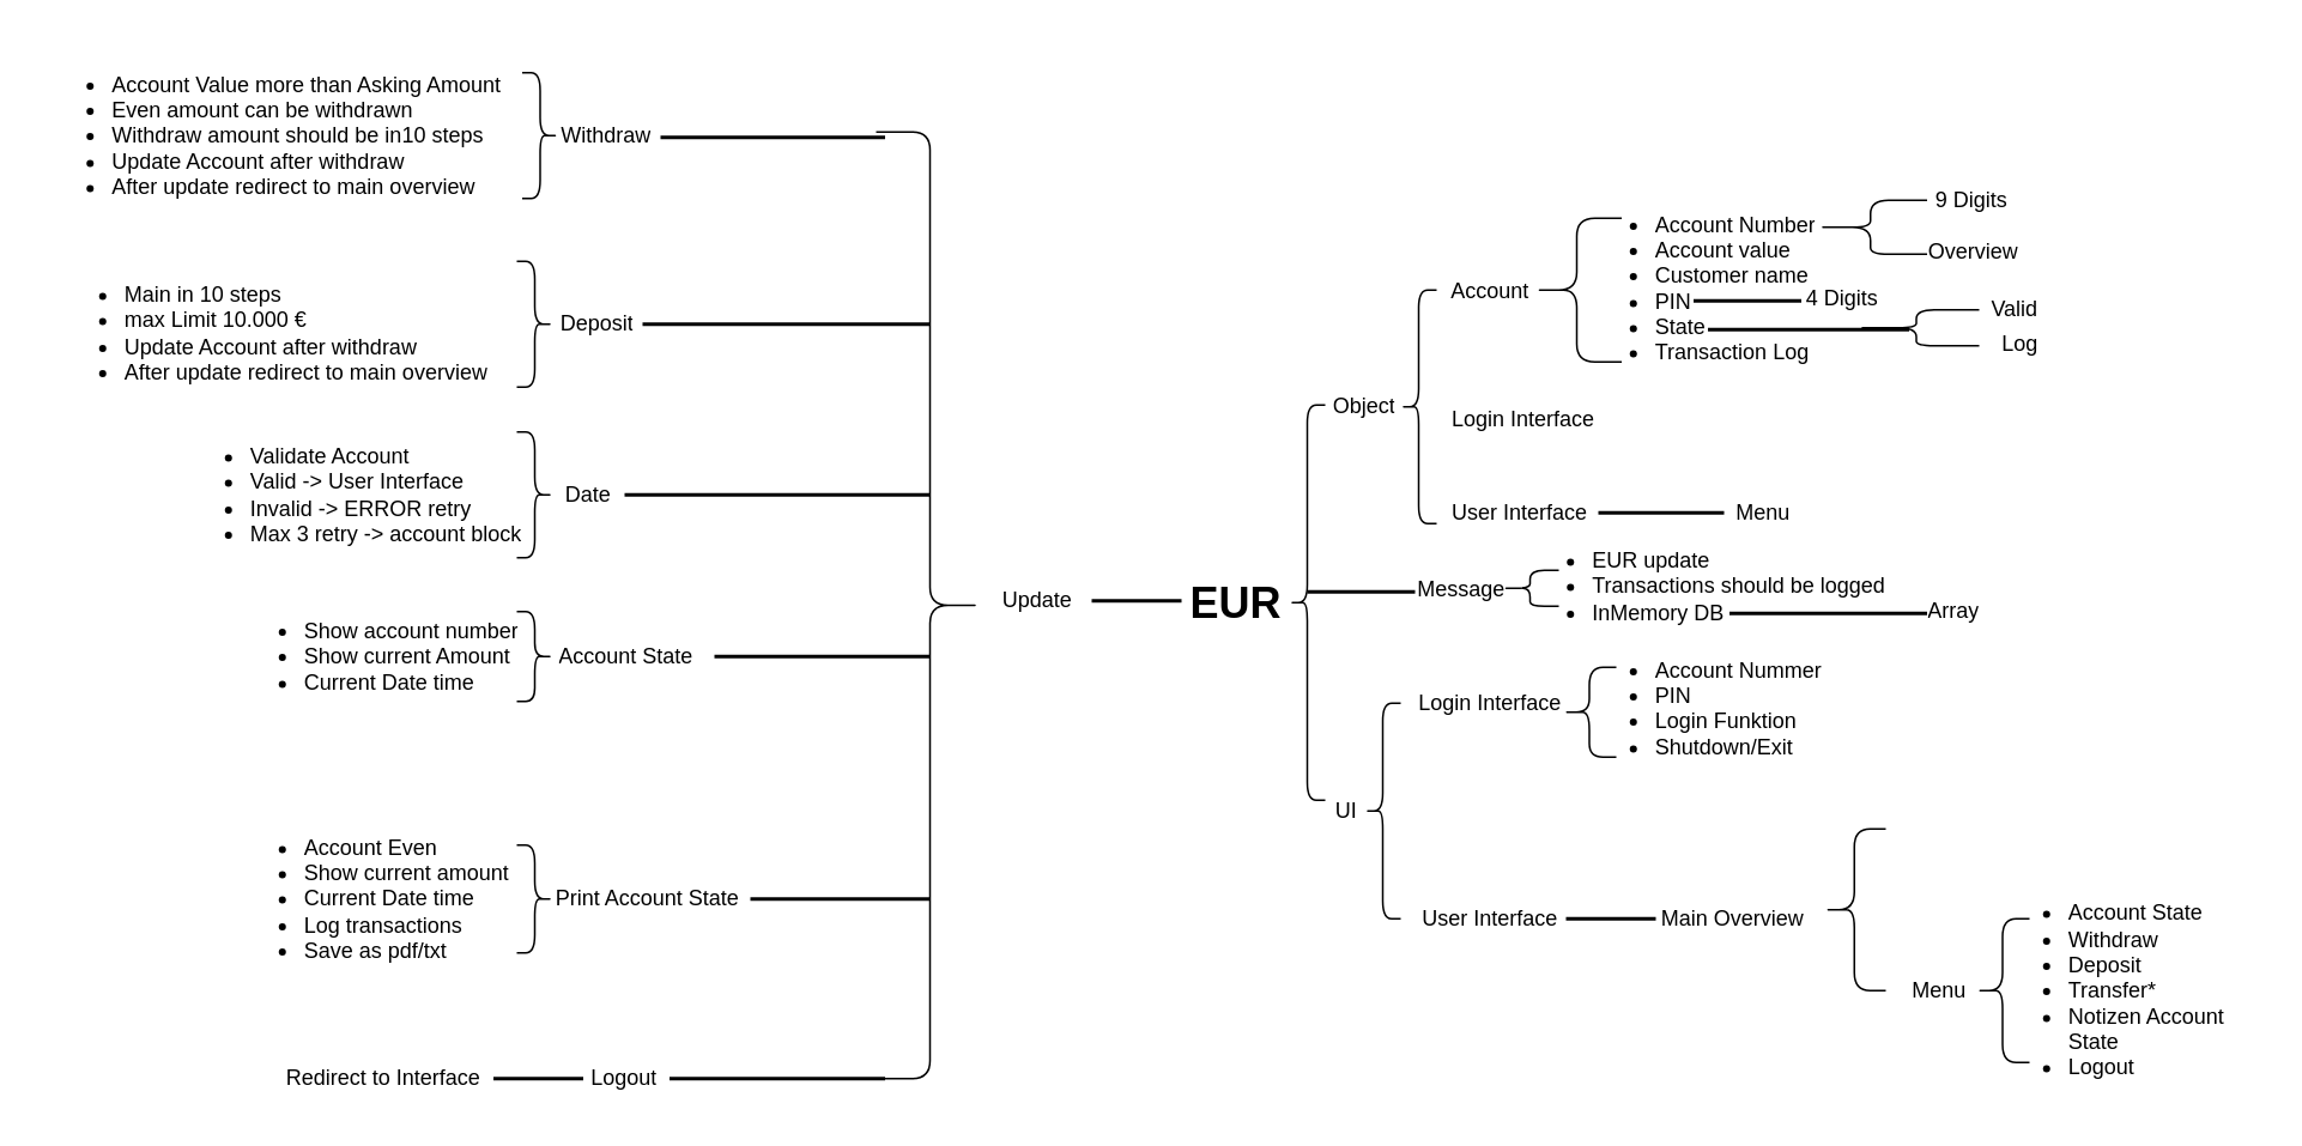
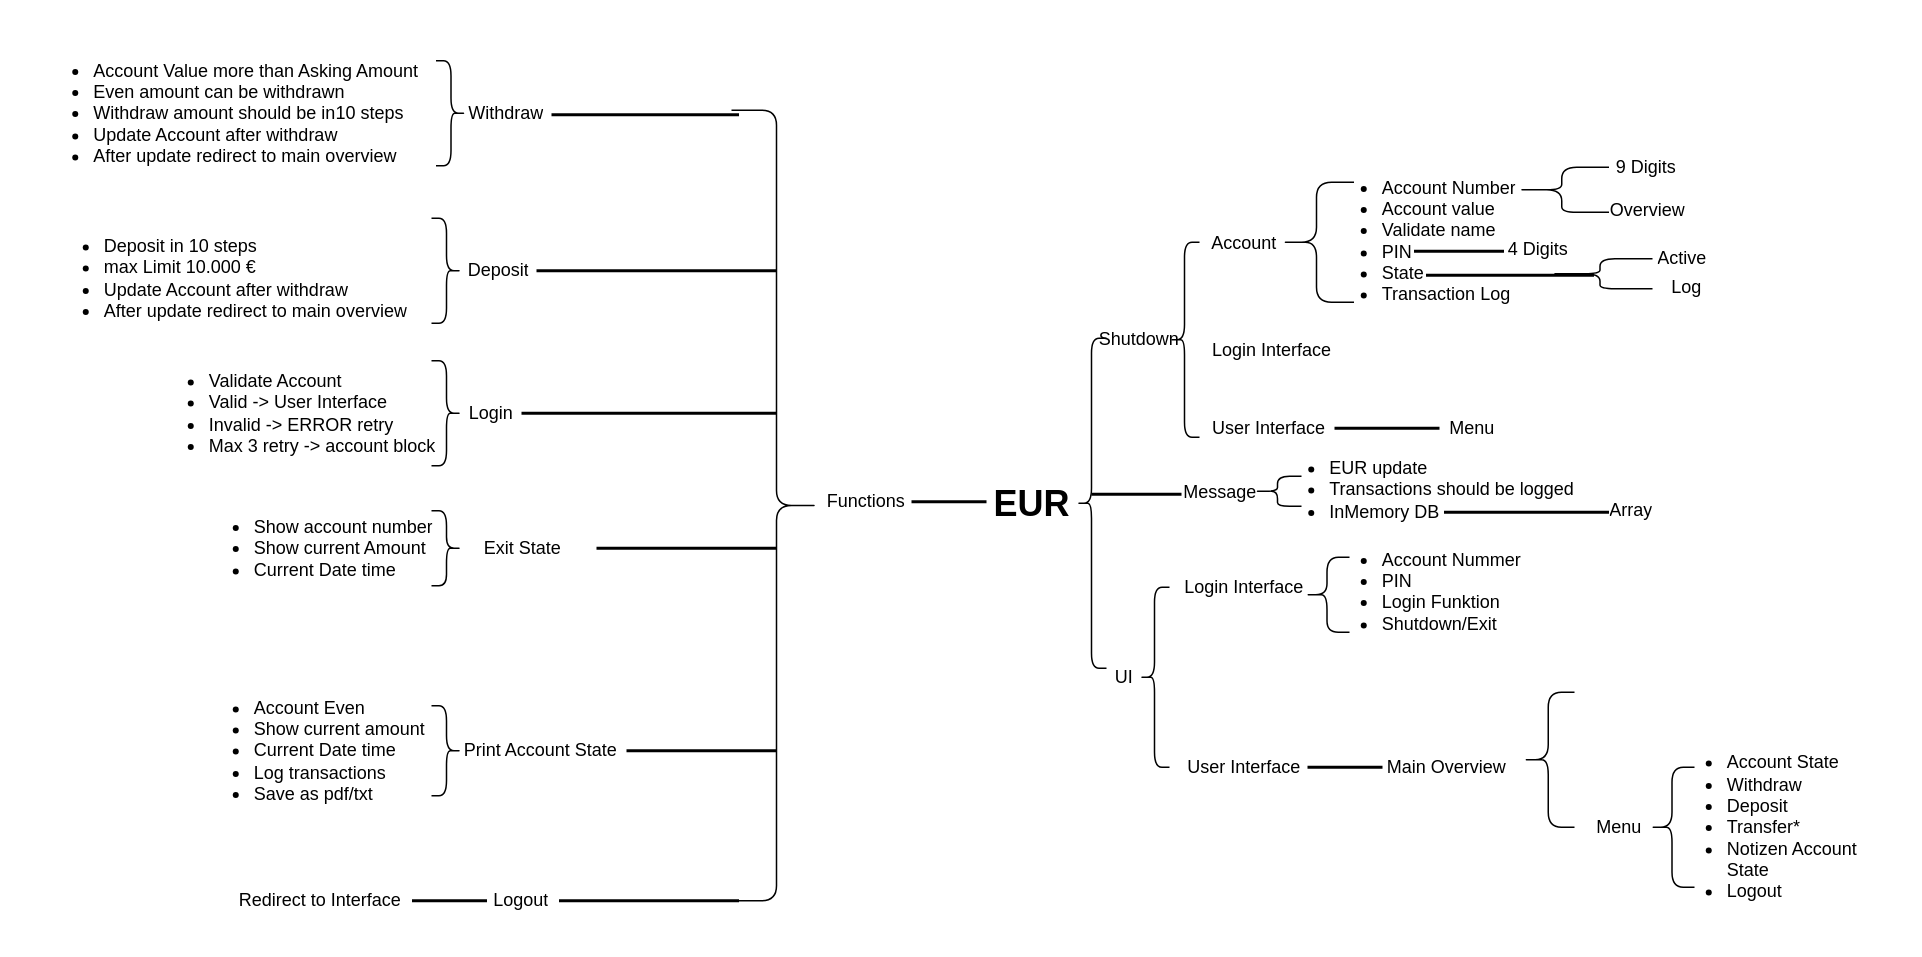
- <mxCell id="28" value="&lt;ul&gt;&lt;li&gt;Account Number&lt;/li&gt;&lt;li&gt;Account value&lt;/li&gt;&lt;li&gt;Customer name&lt;/li&gt;&lt;li&gt;PIN&lt;/li&gt;&lt;li&gt;State&lt;/li&gt;&lt;li&gt;Transaction Log&lt;/li&gt;&lt;/ul&gt;" style="text;strokeColor=none;fillColor=none;html=1;whiteSpace=wrap;verticalAlign=middle;overflow=hidden;" vertex="1" parent="26"><mxGeometry x="90" y="2" width="180" height="108" as="geometry" /></mxCell>
+ <mxCell id="28" value="&lt;ul&gt;&lt;li&gt;Account Number&lt;/li&gt;&lt;li&gt;Account value&lt;/li&gt;&lt;li&gt;Validate name&lt;/li&gt;&lt;li&gt;PIN&lt;/li&gt;&lt;li&gt;State&lt;/li&gt;&lt;li&gt;Transaction Log&lt;/li&gt;&lt;/ul&gt;" style="text;strokeColor=none;fillColor=none;html=1;whiteSpace=wrap;verticalAlign=middle;overflow=hidden;" vertex="1" parent="26"><mxGeometry x="90" y="2" width="180" height="108" as="geometry" /></mxCell>
- <mxCell id="35" value="Valid" style="text;html=1;strokeColor=none;fillColor=none;align=center;verticalAlign=middle;whiteSpace=wrap;overflow=hidden;" vertex="1" parent="26"><mxGeometry x="292" y="61" width="80" height="20" as="geometry" /></mxCell>
+ <mxCell id="35" value="Active" style="text;html=1;strokeColor=none;fillColor=none;align=center;verticalAlign=middle;whiteSpace=wrap;overflow=hidden;" vertex="1" parent="26"><mxGeometry x="292" y="61" width="80" height="20" as="geometry" /></mxCell>
- <mxCell id="57" value="&lt;ul&gt;&lt;li&gt;Main in 10 steps&lt;/li&gt;&lt;li&gt;max Limit 10.000 €&lt;/li&gt;&lt;li&gt;Update Account after withdraw&lt;/li&gt;&lt;li&gt;After update redirect to main overview&lt;/li&gt;&lt;/ul&gt;" style="text;strokeColor=none;fillColor=none;html=1;whiteSpace=wrap;verticalAlign=middle;overflow=hidden;" vertex="1" parent="56"><mxGeometry width="280" height="110" as="geometry" /></mxCell>
+ <mxCell id="57" value="&lt;ul&gt;&lt;li&gt;Deposit in 10 steps&lt;/li&gt;&lt;li&gt;max Limit 10.000 €&lt;/li&gt;&lt;li&gt;Update Account after withdraw&lt;/li&gt;&lt;li&gt;After update redirect to main overview&lt;/li&gt;&lt;/ul&gt;" style="text;strokeColor=none;fillColor=none;html=1;whiteSpace=wrap;verticalAlign=middle;overflow=hidden;" vertex="1" parent="56"><mxGeometry width="280" height="110" as="geometry" /></mxCell>
- <mxCell id="21" value="Object" style="text;html=1;strokeColor=none;fillColor=none;align=center;verticalAlign=middle;whiteSpace=wrap;overflow=hidden;" vertex="1" parent="1"><mxGeometry x="719" y="216" width="80" height="20" as="geometry" /></mxCell>
+ <mxCell id="21" value="Shutdown" style="text;html=1;strokeColor=none;fillColor=none;align=center;verticalAlign=middle;whiteSpace=wrap;overflow=hidden;" vertex="1" parent="1"><mxGeometry x="719" y="216" width="80" height="20" as="geometry" /></mxCell>
- <mxCell id="55" value="Date" style="text;html=1;strokeColor=none;fillColor=none;align=center;verticalAlign=middle;whiteSpace=wrap;overflow=hidden;" vertex="1" parent="52"><mxGeometry x="190" y="45" width="80" height="20" as="geometry" /></mxCell>
+ <mxCell id="55" value="Login" style="text;html=1;strokeColor=none;fillColor=none;align=center;verticalAlign=middle;whiteSpace=wrap;overflow=hidden;" vertex="1" parent="52"><mxGeometry x="190" y="45" width="80" height="20" as="geometry" /></mxCell>
- <mxCell id="6" value="Update" style="text;html=1;strokeColor=none;fillColor=none;align=center;verticalAlign=middle;whiteSpace=wrap;overflow=hidden;" vertex="1" parent="1"><mxGeometry x="537" y="324" width="80" height="20" as="geometry" /></mxCell>
+ <mxCell id="6" value="Functions" style="text;html=1;strokeColor=none;fillColor=none;align=center;verticalAlign=middle;whiteSpace=wrap;overflow=hidden;" vertex="1" parent="1"><mxGeometry x="537" y="324" width="80" height="20" as="geometry" /></mxCell>
- <mxCell id="51" value="Account State" style="text;html=1;strokeColor=none;fillColor=none;align=center;verticalAlign=middle;whiteSpace=wrap;overflow=hidden;" vertex="1" parent="48"><mxGeometry x="176" y="45" width="90" height="20" as="geometry" /></mxCell>
+ <mxCell id="51" value="Exit State" style="text;html=1;strokeColor=none;fillColor=none;align=center;verticalAlign=middle;whiteSpace=wrap;overflow=hidden;" vertex="1" parent="48"><mxGeometry x="176" y="45" width="90" height="20" as="geometry" /></mxCell>
